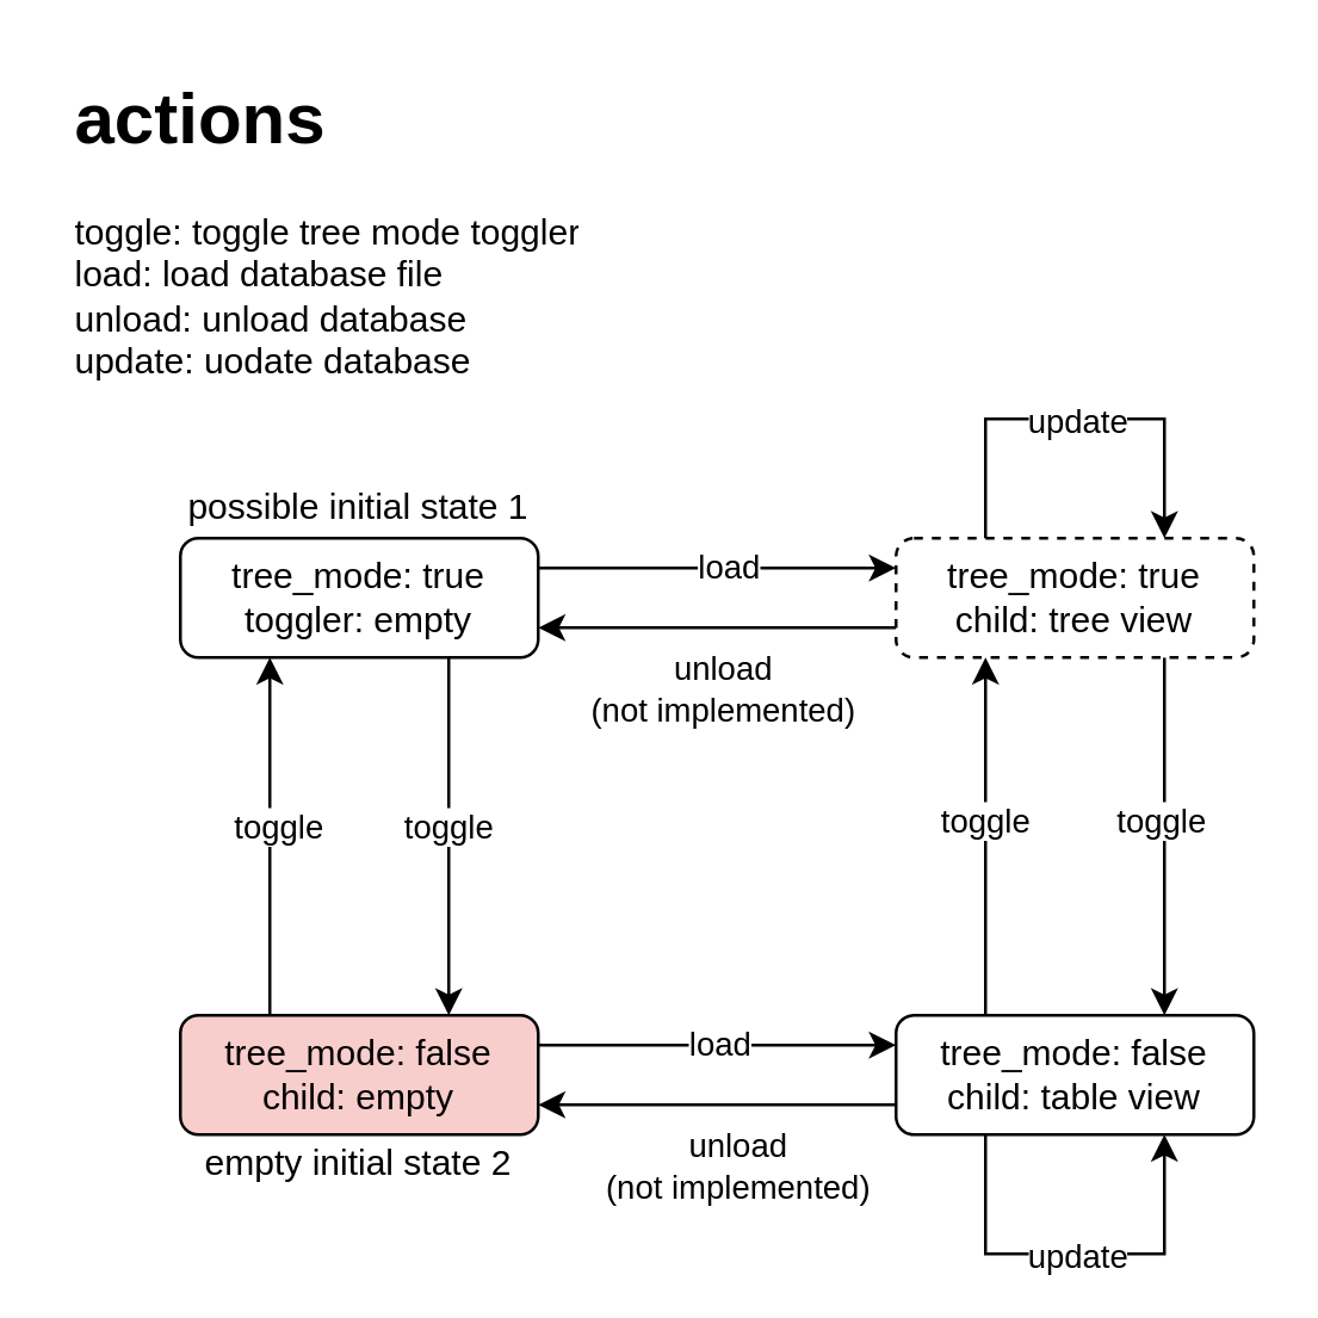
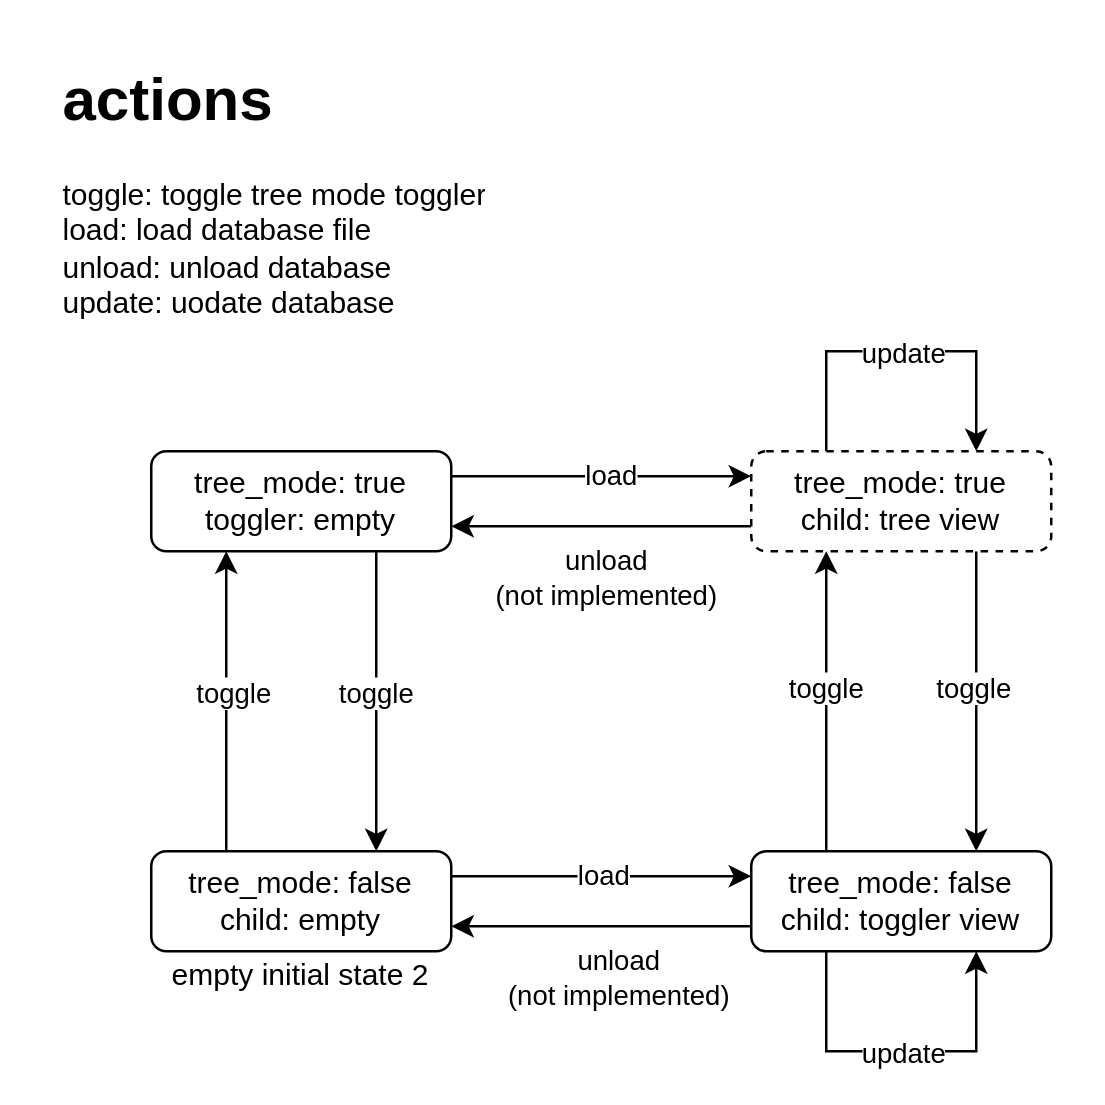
- <mxCell id="27" value="possible initial state 1" style="text;html=1;align=center;verticalAlign=middle;whiteSpace=wrap;rounded=0;" vertex="1" parent="1"><mxGeometry x="60" y="160" width="120" height="20" as="geometry" /></mxCell>
- <mxCell id="21" value="tree_mode: false&lt;br&gt;child: empty" style="rounded=1;whiteSpace=wrap;html=1;fillColor=#f8cecc;" vertex="1" parent="1"><mxGeometry x="60" y="340" width="120" height="40" as="geometry" /></mxCell>
+ <mxCell id="21" value="tree_mode: false&lt;br&gt;child: empty" style="rounded=1;whiteSpace=wrap;html=1;" vertex="1" parent="1"><mxGeometry x="60" y="340" width="120" height="40" as="geometry" /></mxCell>
- <mxCell id="16" value="tree_mode: false&lt;br&gt;child: table view" style="rounded=1;whiteSpace=wrap;html=1;" vertex="1" parent="1"><mxGeometry x="300" y="340" width="120" height="40" as="geometry" /></mxCell>
+ <mxCell id="16" value="tree_mode: false&lt;br&gt;child: toggler view" style="rounded=1;whiteSpace=wrap;html=1;" vertex="1" parent="1"><mxGeometry x="300" y="340" width="120" height="40" as="geometry" /></mxCell>
